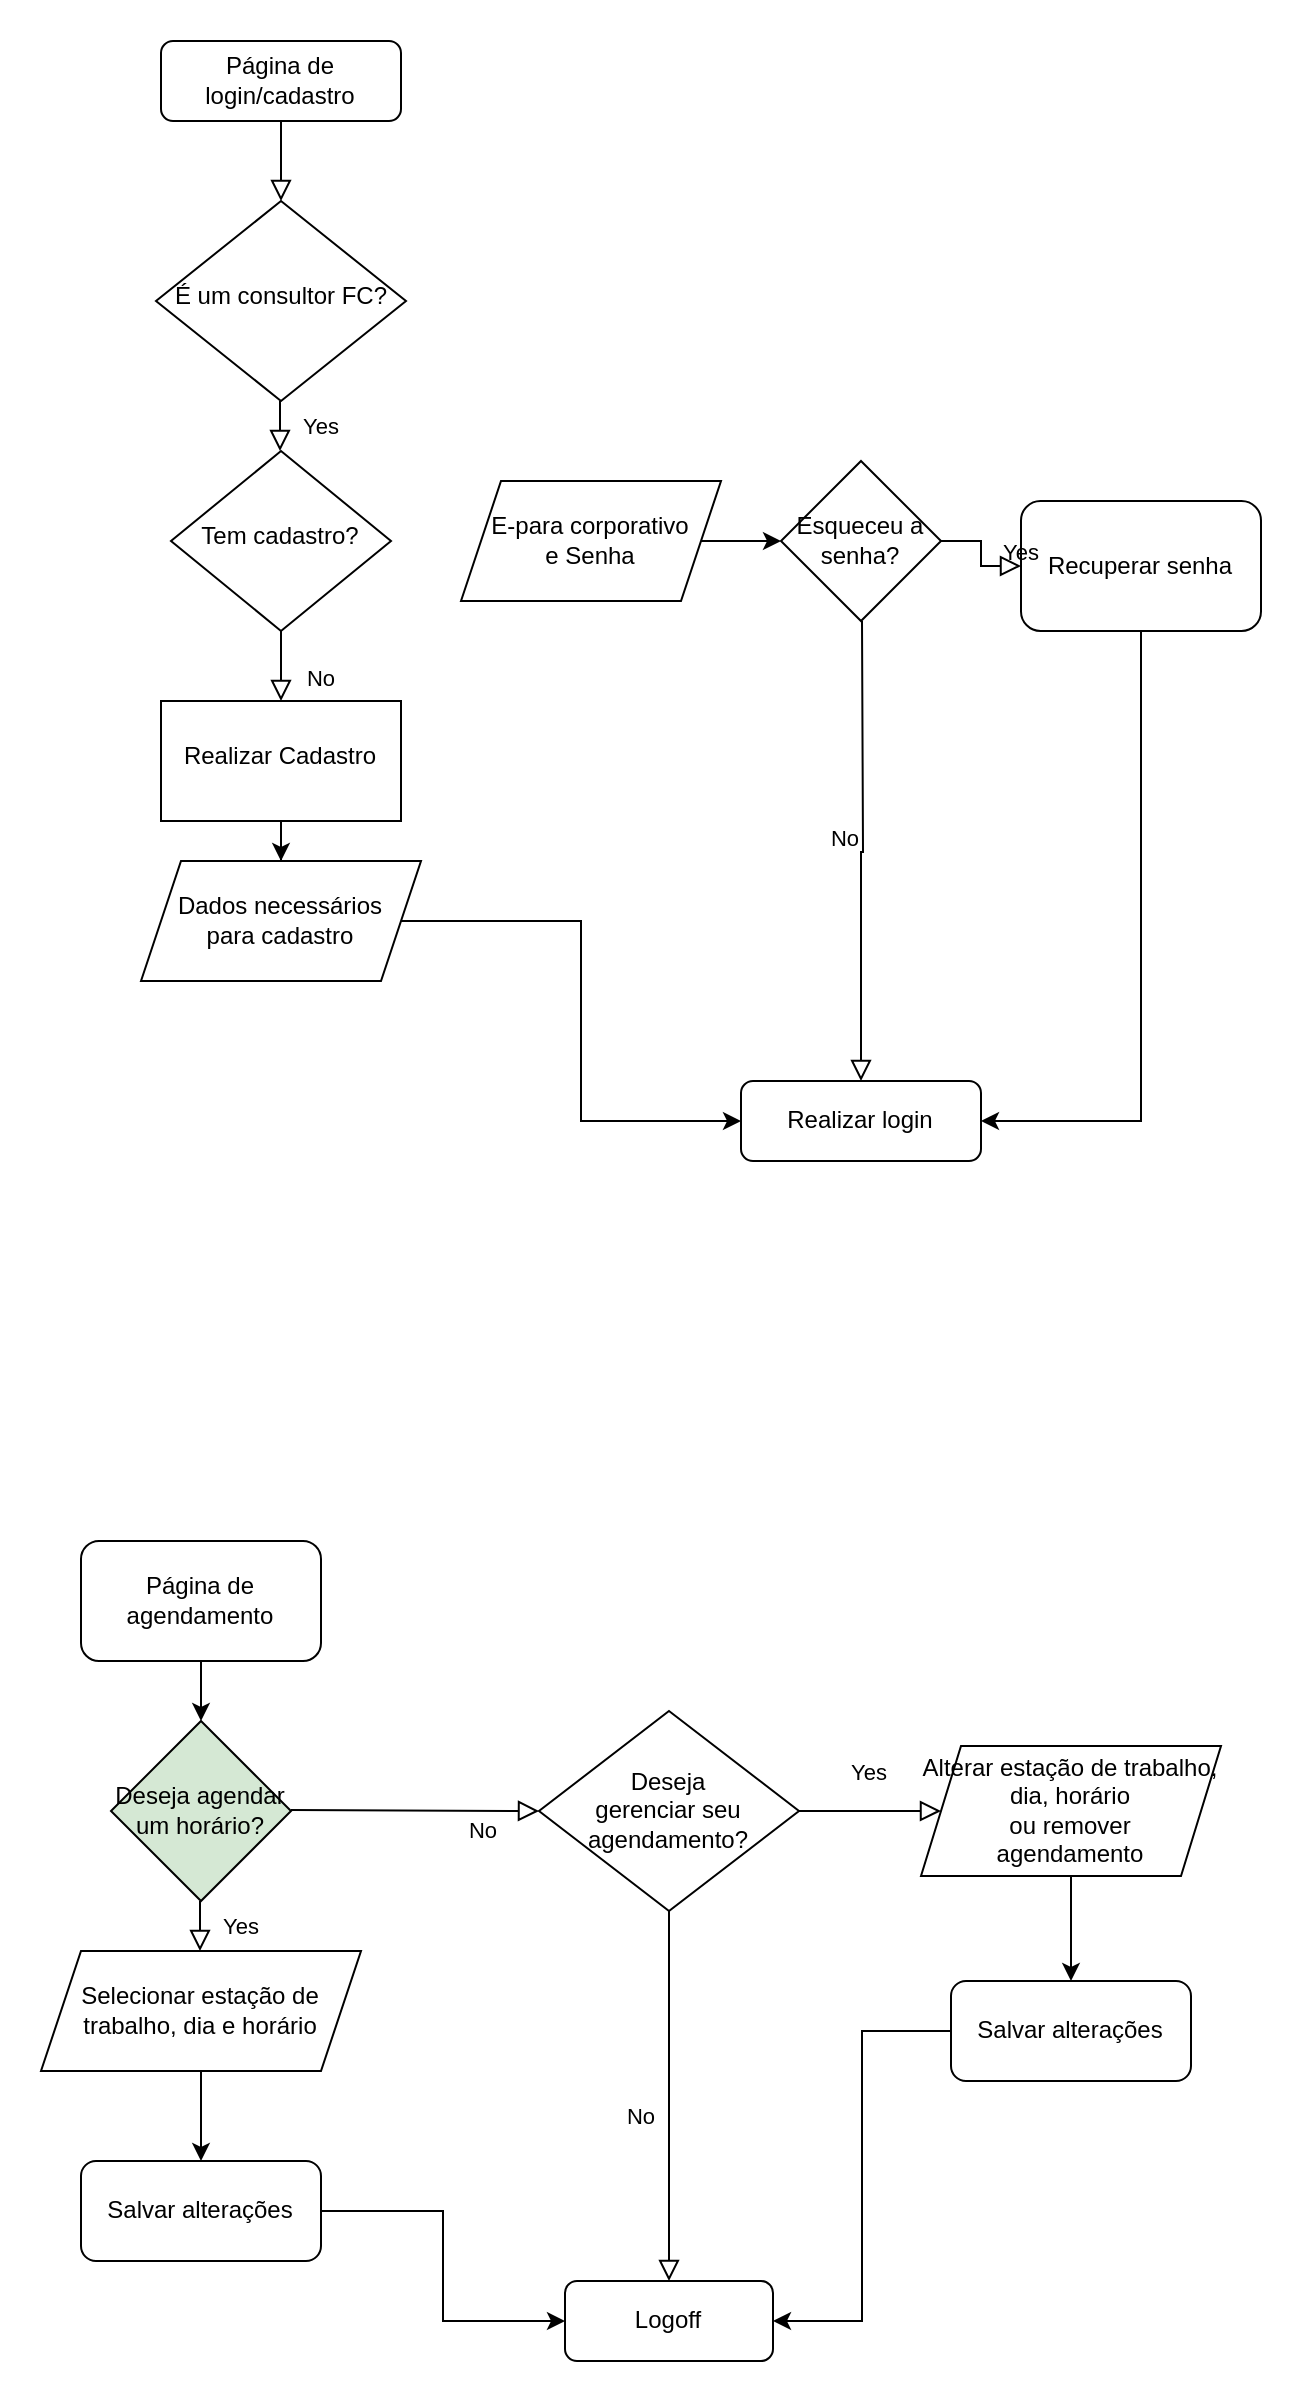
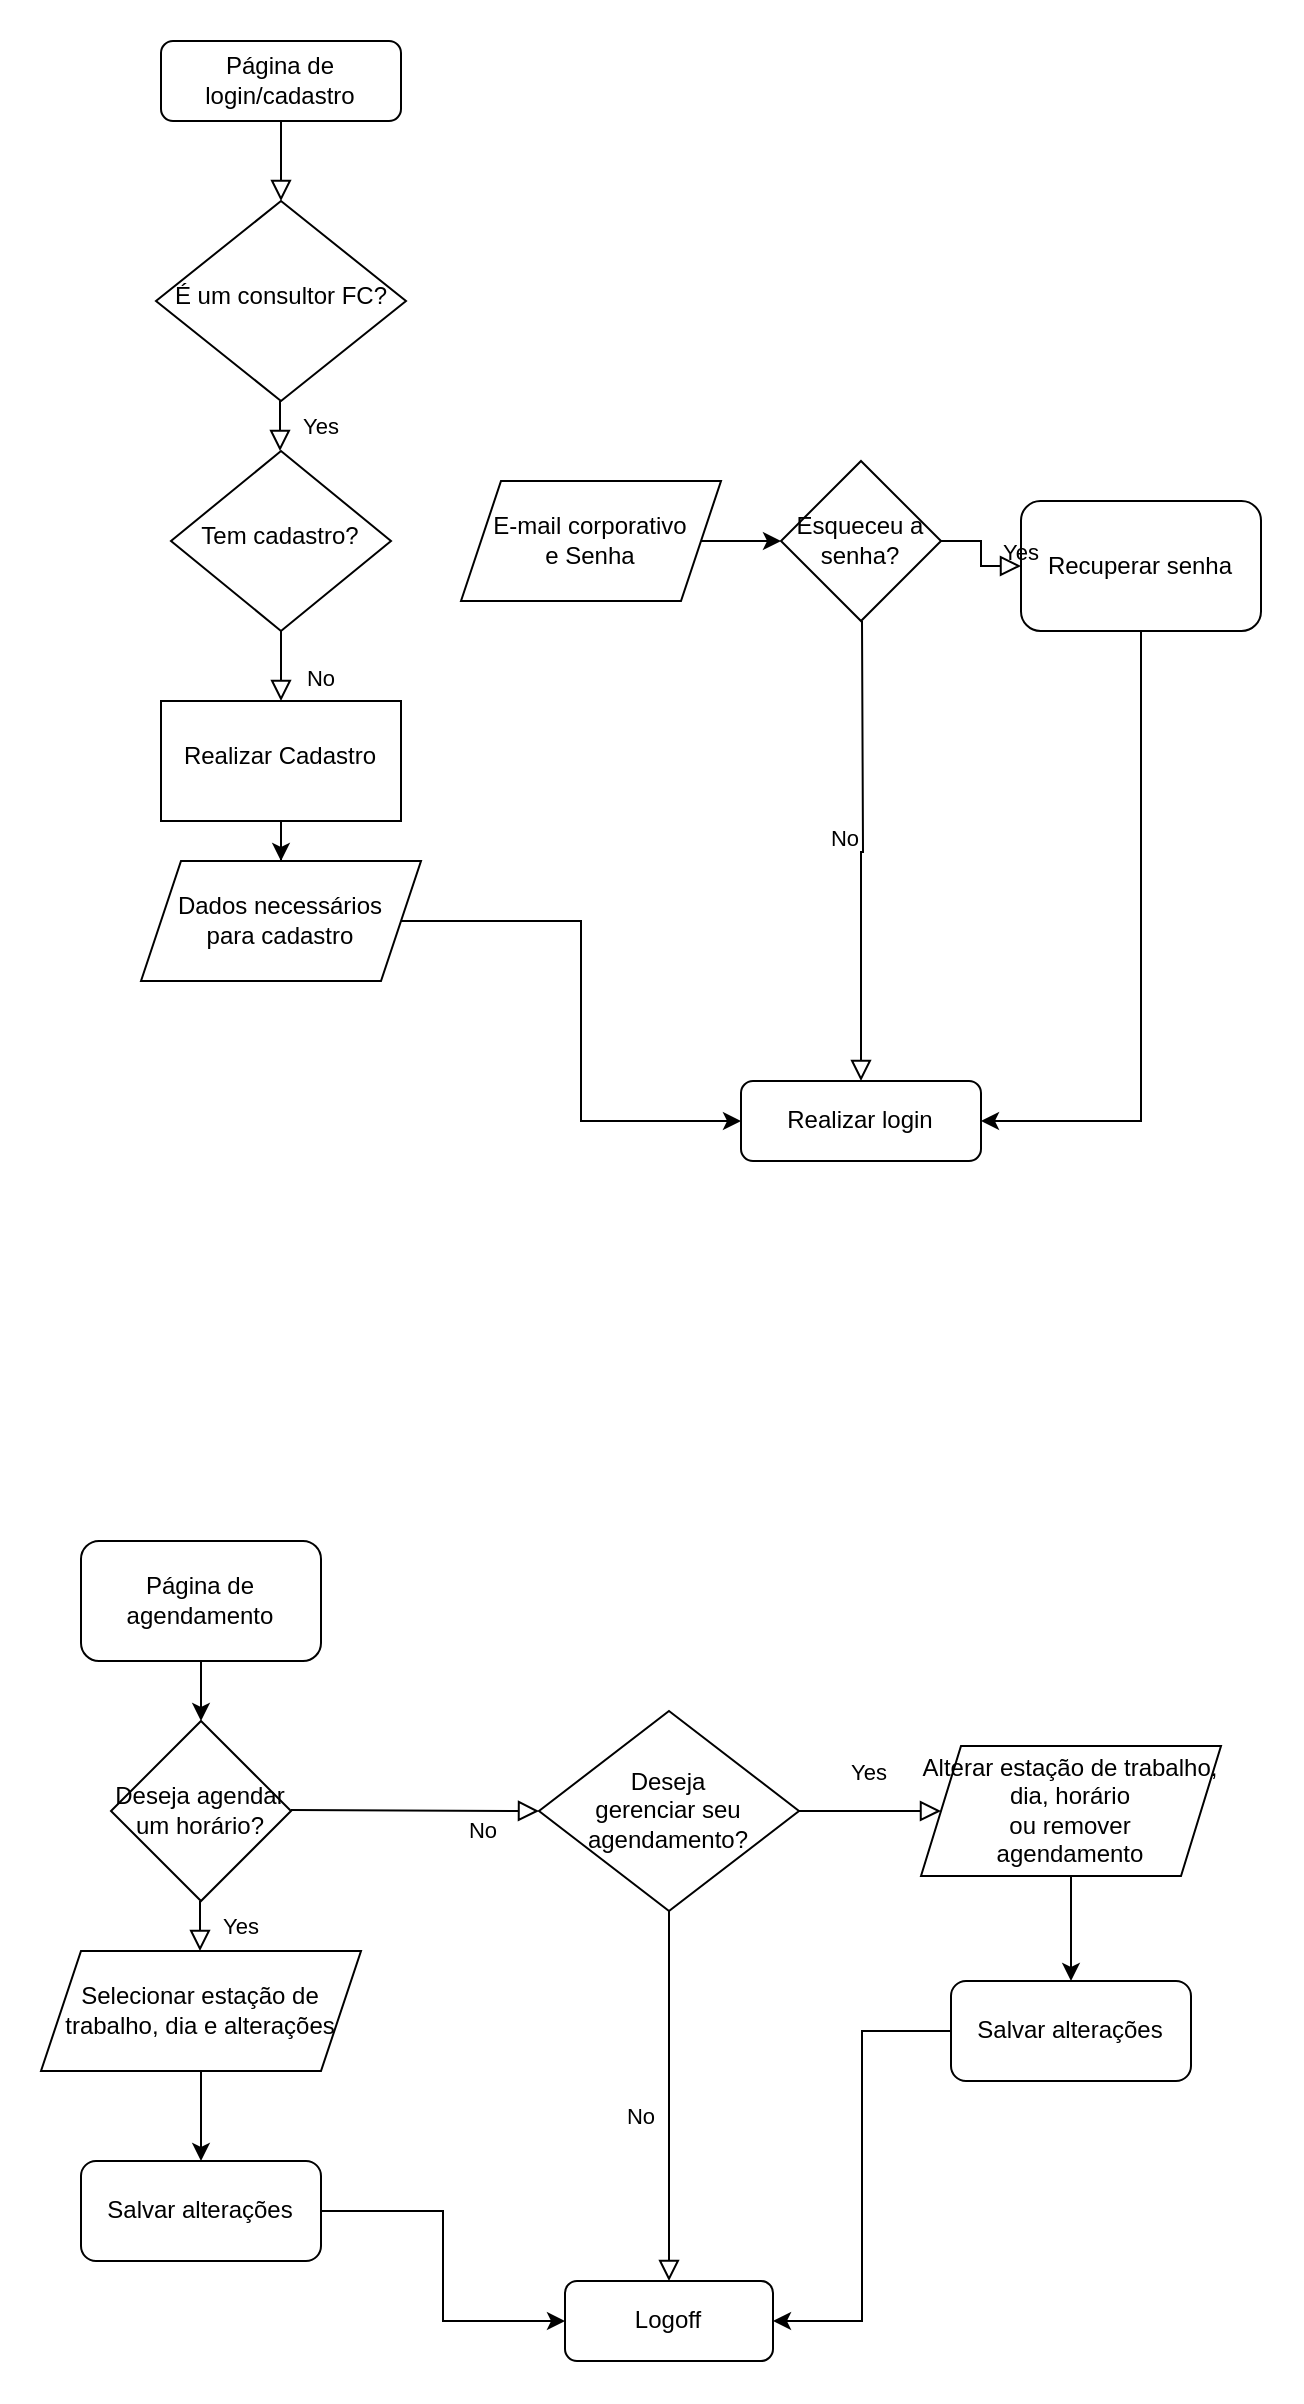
- <mxCell id="13" value="&lt;div&gt;E-para corporativo&lt;/div&gt;&lt;div&gt;e Senha&lt;br&gt;&lt;/div&gt;" style="shape=parallelogram;perimeter=parallelogramPerimeter;whiteSpace=wrap;html=1;fixedSize=1;" vertex="1" parent="1"><mxGeometry x="230" y="240" width="130" height="60" as="geometry" /></mxCell>
+ <mxCell id="13" value="&lt;div&gt;E-mail corporativo&lt;/div&gt;&lt;div&gt;e Senha&lt;br&gt;&lt;/div&gt;" style="shape=parallelogram;perimeter=parallelogramPerimeter;whiteSpace=wrap;html=1;fixedSize=1;" vertex="1" parent="1"><mxGeometry x="230" y="240" width="130" height="60" as="geometry" /></mxCell>
- <mxCell id="22" value="Deseja agendar um horário?" style="rhombus;whiteSpace=wrap;html=1;fillColor=#d5e8d4;" vertex="1" parent="1"><mxGeometry x="55" y="860" width="90" height="90" as="geometry" /></mxCell>
+ <mxCell id="22" value="Deseja agendar um horário?" style="rhombus;whiteSpace=wrap;html=1;" vertex="1" parent="1"><mxGeometry x="55" y="860" width="90" height="90" as="geometry" /></mxCell>
- <mxCell id="30" value="&lt;div&gt;Selecionar estação de trabalho, dia e horário&lt;/div&gt;" style="shape=parallelogram;perimeter=parallelogramPerimeter;whiteSpace=wrap;html=1;fixedSize=1;" vertex="1" parent="1"><mxGeometry x="20" y="975" width="160" height="60" as="geometry" /></mxCell>
+ <mxCell id="30" value="&lt;div&gt;Selecionar estação de trabalho, dia e alterações&lt;/div&gt;" style="shape=parallelogram;perimeter=parallelogramPerimeter;whiteSpace=wrap;html=1;fixedSize=1;" vertex="1" parent="1"><mxGeometry x="20" y="975" width="160" height="60" as="geometry" /></mxCell>
